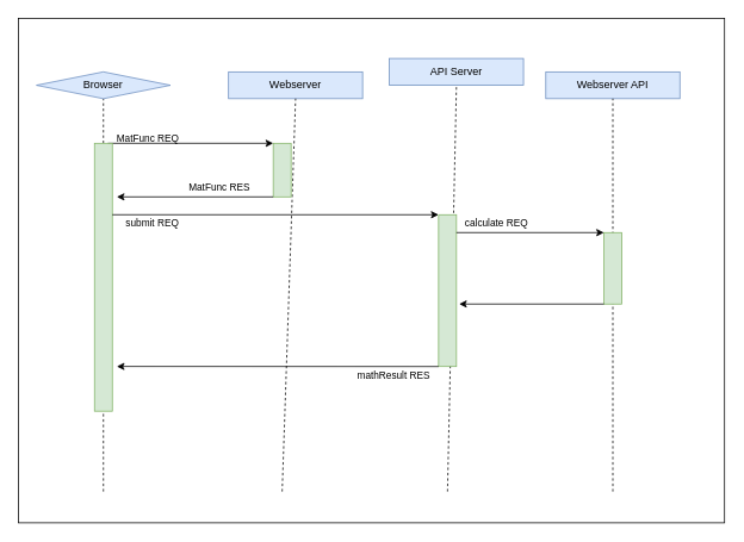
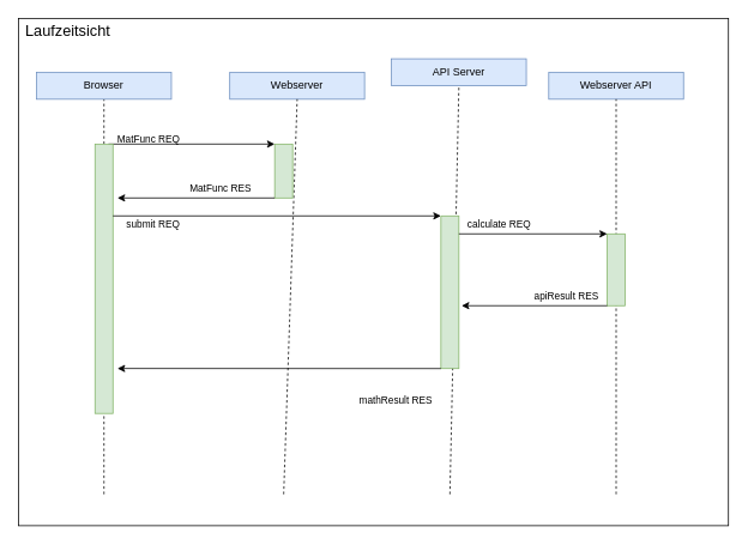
+ <mxCell id="28" value="Laufzeitsicht" style="text;strokeColor=none;align=center;fillColor=none;html=1;verticalAlign=middle;whiteSpace=wrap;rounded=0;fontSize=17;" vertex="1" parent="1"><mxGeometry x="25" y="20" width="100" height="30" as="geometry" /></mxCell>
- <mxCell id="4" value="Browser" style="rhombus;whiteSpace=wrap;html=1;fillColor=#dae8fc;strokeColor=#6c8ebf;" vertex="1" parent="1"><mxGeometry x="40" y="80" width="150" height="30" as="geometry" /></mxCell>
+ <mxCell id="4" value="Browser" style="rounded=0;whiteSpace=wrap;html=1;fillColor=#dae8fc;strokeColor=#6c8ebf;" vertex="1" parent="1"><mxGeometry x="40" y="80" width="150" height="30" as="geometry" /></mxCell>
+ <mxCell id="25" value="apiResult RES" style="text;strokeColor=none;align=center;fillColor=none;html=1;verticalAlign=middle;whiteSpace=wrap;rounded=0;fontSize=11;" vertex="1" parent="1"><mxGeometry x="585" y="320" width="90" height="20" as="geometry" /></mxCell>
- <mxCell id="27" value="mathResult RES" style="text;strokeColor=none;align=center;fillColor=none;html=1;verticalAlign=middle;whiteSpace=wrap;rounded=0;fontSize=11;" vertex="1" parent="1"><mxGeometry x="390" y="410" width="100" height="20" as="geometry" /></mxCell>
+ <mxCell id="27" value="mathResult RES" style="text;strokeColor=none;align=center;fillColor=none;html=1;verticalAlign=middle;whiteSpace=wrap;rounded=0;fontSize=11;" vertex="1" parent="1"><mxGeometry x="390" y="435" width="100" height="20" as="geometry" /></mxCell>
